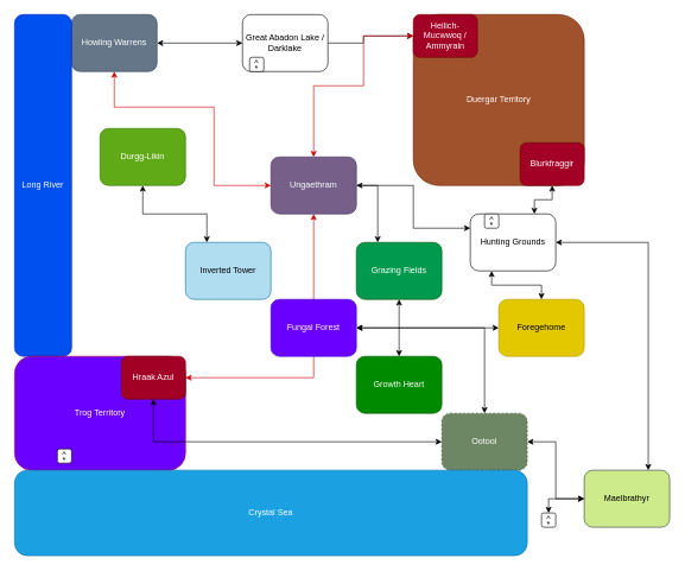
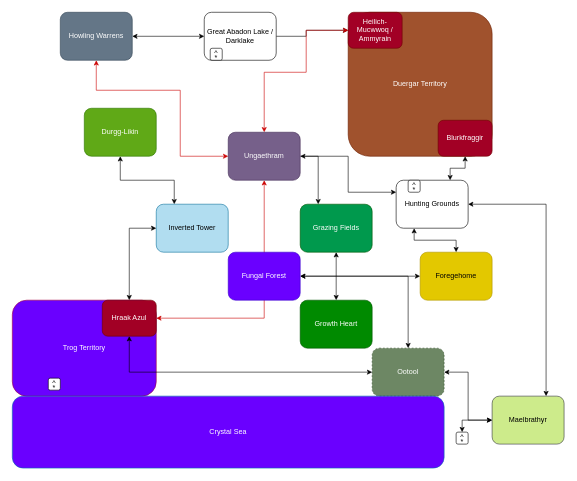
- <mxCell id="12" value="Long River" style="rounded=1;whiteSpace=wrap;html=1;fillColor=#0050ef;fontColor=#ffffff;strokeColor=#001DBC;" vertex="1" parent="1"><mxGeometry x="20" y="20" width="80" height="480" as="geometry" /></mxCell>
+ <mxCell id="35" style="edgeStyle=orthogonalEdgeStyle;rounded=0;orthogonalLoop=1;jettySize=auto;html=1;exitX=0.5;exitY=0;exitDx=0;exitDy=0;entryX=0;entryY=0.5;entryDx=0;entryDy=0;startArrow=classic;startFill=1;" edge="1" parent="1" source="37" target="13"><mxGeometry relative="1" as="geometry" /></mxCell>
- <mxCell id="29" value="Crystal Sea" style="rounded=1;whiteSpace=wrap;html=1;fillColor=#1ba1e2;fontColor=#ffffff;strokeColor=#006EAF;" vertex="1" parent="1"><mxGeometry x="20" y="660" width="720" height="120" as="geometry" /></mxCell>
+ <mxCell id="29" value="Crystal Sea" style="rounded=1;whiteSpace=wrap;html=1;fillColor=#6a00ff;fontColor=#ffffff;strokeColor=#006EAF;" vertex="1" parent="1"><mxGeometry x="20" y="660" width="720" height="120" as="geometry" /></mxCell>
